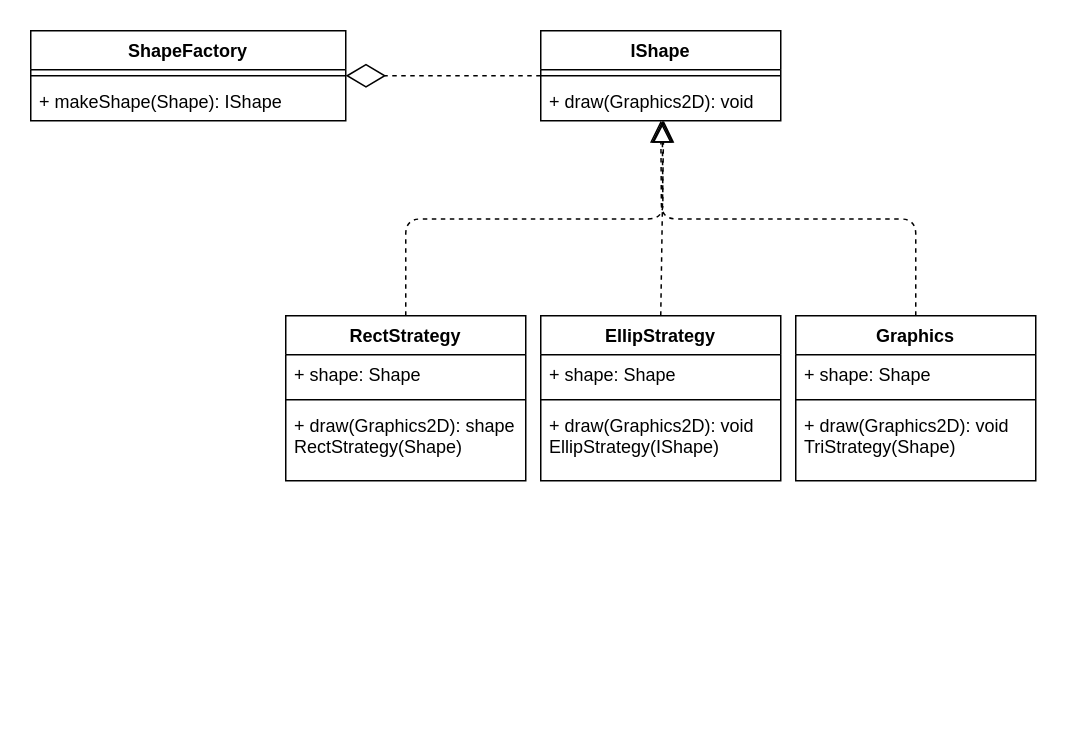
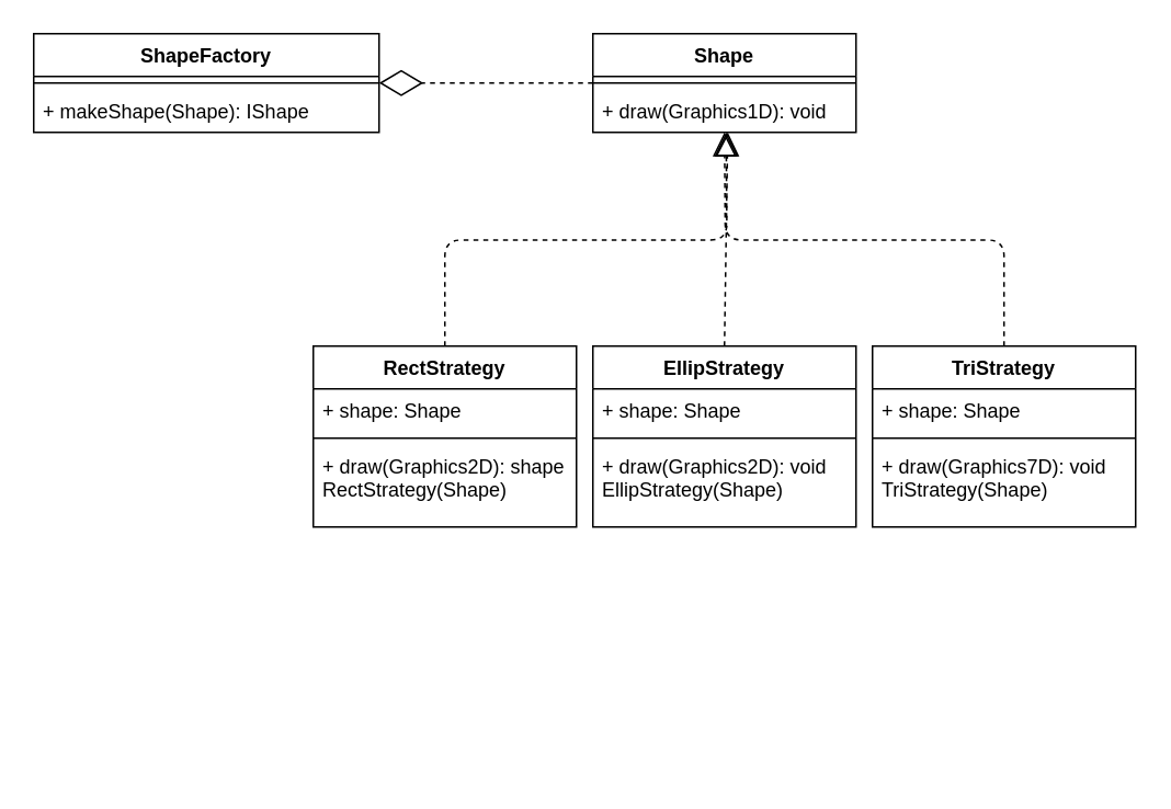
- <mxCell id="17" value="IShape" style="swimlane;fontStyle=1;align=center;verticalAlign=top;childLayout=stackLayout;horizontal=1;startSize=26;horizontalStack=0;resizeParent=1;resizeParentMax=0;resizeLast=0;collapsible=1;marginBottom=0;" vertex="1" parent="1"><mxGeometry x="360" y="20" width="160" height="60" as="geometry" /></mxCell>
+ <mxCell id="17" value="Shape" style="swimlane;fontStyle=1;align=center;verticalAlign=top;childLayout=stackLayout;horizontal=1;startSize=26;horizontalStack=0;resizeParent=1;resizeParentMax=0;resizeLast=0;collapsible=1;marginBottom=0;" vertex="1" parent="1"><mxGeometry x="360" y="20" width="160" height="60" as="geometry" /></mxCell>
- <mxCell id="19" value="+ draw(Graphics2D): void" style="text;strokeColor=none;fillColor=none;align=left;verticalAlign=top;spacingLeft=4;spacingRight=4;overflow=hidden;rotatable=0;points=[[0,0.5],[1,0.5]];portConstraint=eastwest;" vertex="1" parent="17"><mxGeometry y="34" width="160" height="26" as="geometry" /></mxCell>
+ <mxCell id="19" value="+ draw(Graphics1D): void" style="text;strokeColor=none;fillColor=none;align=left;verticalAlign=top;spacingLeft=4;spacingRight=4;overflow=hidden;rotatable=0;points=[[0,0.5],[1,0.5]];portConstraint=eastwest;" vertex="1" parent="17"><mxGeometry y="34" width="160" height="26" as="geometry" /></mxCell>
- <mxCell id="10" value="Graphics" style="swimlane;fontStyle=1;align=center;verticalAlign=top;childLayout=stackLayout;horizontal=1;startSize=26;horizontalStack=0;resizeParent=1;resizeParentMax=0;resizeLast=0;collapsible=1;marginBottom=0;" vertex="1" parent="1"><mxGeometry x="530" y="210" width="160" height="110" as="geometry" /></mxCell>
+ <mxCell id="10" value="TriStrategy" style="swimlane;fontStyle=1;align=center;verticalAlign=top;childLayout=stackLayout;horizontal=1;startSize=26;horizontalStack=0;resizeParent=1;resizeParentMax=0;resizeLast=0;collapsible=1;marginBottom=0;" vertex="1" parent="1"><mxGeometry x="530" y="210" width="160" height="110" as="geometry" /></mxCell>
- <mxCell id="9" value="+ draw(Graphics2D): void&#10;EllipStrategy(IShape)" style="text;strokeColor=none;fillColor=none;align=left;verticalAlign=top;spacingLeft=4;spacingRight=4;overflow=hidden;rotatable=0;points=[[0,0.5],[1,0.5]];portConstraint=eastwest;" vertex="1" parent="6"><mxGeometry y="60" width="160" height="50" as="geometry" /></mxCell>
+ <mxCell id="9" value="+ draw(Graphics2D): void&#10;EllipStrategy(Shape)" style="text;strokeColor=none;fillColor=none;align=left;verticalAlign=top;spacingLeft=4;spacingRight=4;overflow=hidden;rotatable=0;points=[[0,0.5],[1,0.5]];portConstraint=eastwest;" vertex="1" parent="6"><mxGeometry y="60" width="160" height="50" as="geometry" /></mxCell>
- <mxCell id="13" value="+ draw(Graphics2D): void&#10;TriStrategy(Shape)" style="text;strokeColor=none;fillColor=none;align=left;verticalAlign=top;spacingLeft=4;spacingRight=4;overflow=hidden;rotatable=0;points=[[0,0.5],[1,0.5]];portConstraint=eastwest;" vertex="1" parent="10"><mxGeometry y="60" width="160" height="50" as="geometry" /></mxCell>
+ <mxCell id="13" value="+ draw(Graphics7D): void&#10;TriStrategy(Shape)" style="text;strokeColor=none;fillColor=none;align=left;verticalAlign=top;spacingLeft=4;spacingRight=4;overflow=hidden;rotatable=0;points=[[0,0.5],[1,0.5]];portConstraint=eastwest;" vertex="1" parent="10"><mxGeometry y="60" width="160" height="50" as="geometry" /></mxCell>
